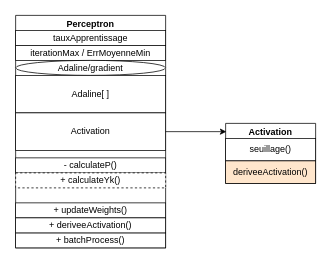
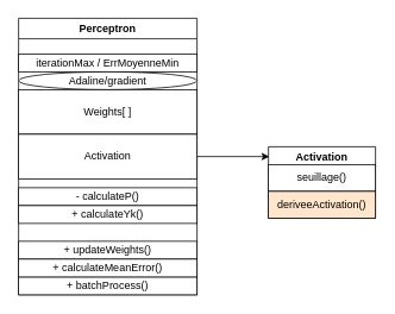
- <mxCell id="3" value="tauxApprentissage" style="rounded=0;whiteSpace=wrap;html=1;" vertex="1" parent="2"><mxGeometry y="20" width="200" height="20" as="geometry" /></mxCell>
- <mxCell id="6" value="Adaline[ ]" style="rounded=0;whiteSpace=wrap;html=1;" vertex="1" parent="2"><mxGeometry y="80" width="200" height="50" as="geometry" /></mxCell>
+ <mxCell id="6" value="Weights[ ]" style="rounded=0;whiteSpace=wrap;html=1;" vertex="1" parent="2"><mxGeometry y="80" width="200" height="50" as="geometry" /></mxCell>
- <mxCell id="9" value="+ calculateYk()" style="rounded=0;whiteSpace=wrap;html=1;dashed=1;" vertex="1" parent="2"><mxGeometry y="210" width="200" height="20" as="geometry" /></mxCell>
+ <mxCell id="9" value="+ calculateYk()" style="rounded=0;whiteSpace=wrap;html=1;" vertex="1" parent="2"><mxGeometry y="210" width="200" height="20" as="geometry" /></mxCell>
- <mxCell id="12" value="+ deriveeActivation()" style="rounded=0;whiteSpace=wrap;html=1;" vertex="1" parent="2"><mxGeometry y="270" width="200" height="20" as="geometry" /></mxCell>
+ <mxCell id="12" value="+ calculateMeanError()" style="rounded=0;whiteSpace=wrap;html=1;" vertex="1" parent="2"><mxGeometry y="270" width="200" height="20" as="geometry" /></mxCell>
